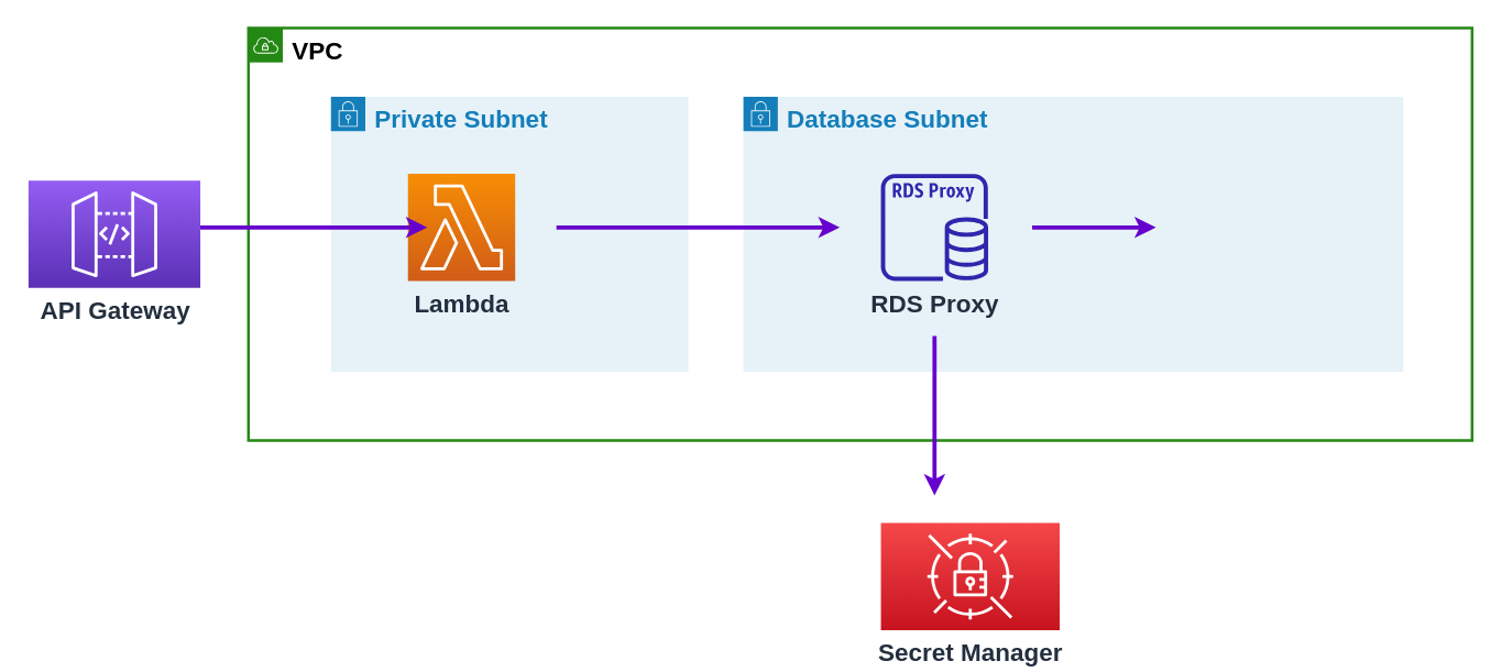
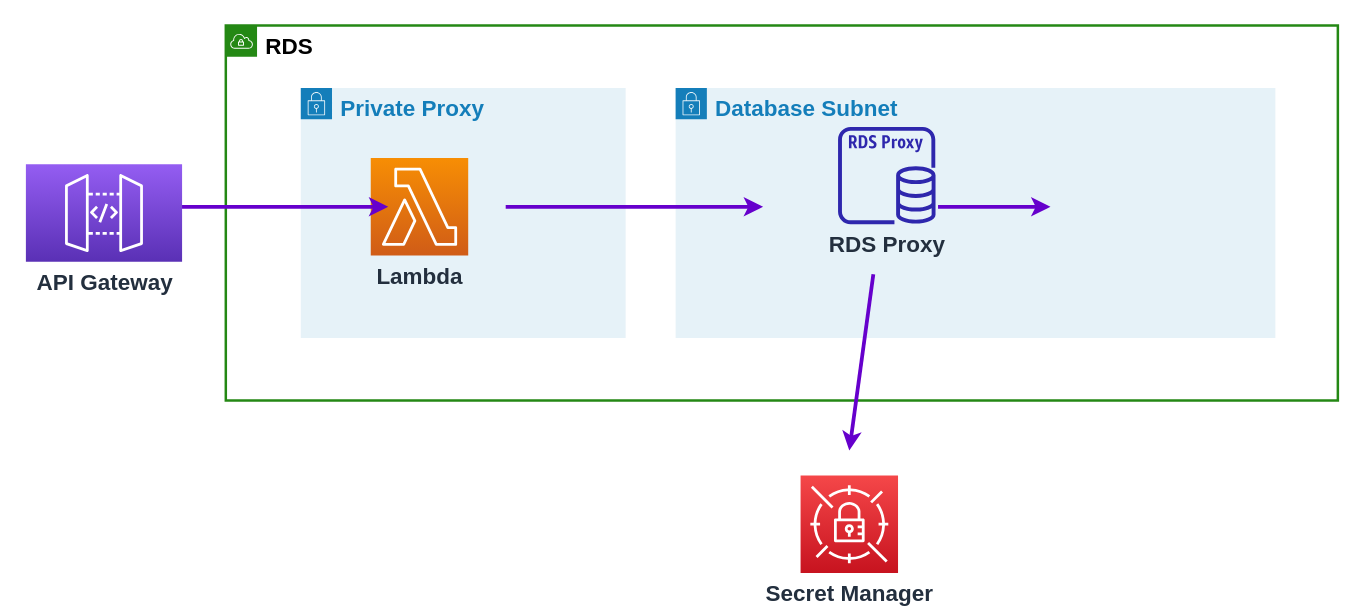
- <mxCell id="2" value="VPC" style="points=[[0,0],[0.25,0],[0.5,0],[0.75,0],[1,0],[1,0.25],[1,0.5],[1,0.75],[1,1],[0.75,1],[0.5,1],[0.25,1],[0,1],[0,0.75],[0,0.5],[0,0.25]];outlineConnect=0;gradientColor=none;html=1;whiteSpace=wrap;fontSize=18;fontStyle=1;container=1;pointerEvents=0;collapsible=0;recursiveResize=0;shape=mxgraph.aws4.group;grIcon=mxgraph.aws4.group_vpc;strokeColor=#248814;fillColor=none;verticalAlign=top;align=left;spacingLeft=30;fontColor=#000000;dashed=0;strokeWidth=2;" parent="1" vertex="1"><mxGeometry y="20" width="890" height="300" as="geometry" x="180" /></mxCell>
+ <mxCell id="2" value="RDS" style="points=[[0,0],[0.25,0],[0.5,0],[0.75,0],[1,0],[1,0.25],[1,0.5],[1,0.75],[1,1],[0.75,1],[0.5,1],[0.25,1],[0,1],[0,0.75],[0,0.5],[0,0.25]];outlineConnect=0;gradientColor=none;html=1;whiteSpace=wrap;fontSize=18;fontStyle=1;container=1;pointerEvents=0;collapsible=0;recursiveResize=0;shape=mxgraph.aws4.group;grIcon=mxgraph.aws4.group_vpc;strokeColor=#248814;fillColor=none;verticalAlign=top;align=left;spacingLeft=30;fontColor=#000000;dashed=0;strokeWidth=2;" parent="1" vertex="1"><mxGeometry y="20" width="890" height="300" as="geometry" x="180" /></mxCell>
- <mxCell id="3" value="Private Subnet" style="points=[[0,0],[0.25,0],[0.5,0],[0.75,0],[1,0],[1,0.25],[1,0.5],[1,0.75],[1,1],[0.75,1],[0.5,1],[0.25,1],[0,1],[0,0.75],[0,0.5],[0,0.25]];outlineConnect=0;gradientColor=none;html=1;whiteSpace=wrap;fontSize=18;fontStyle=1;container=1;pointerEvents=0;collapsible=0;recursiveResize=0;shape=mxgraph.aws4.group;grIcon=mxgraph.aws4.group_security_group;grStroke=0;strokeColor=#147EBA;fillColor=#E6F2F8;verticalAlign=top;align=left;spacingLeft=30;fontColor=#147EBA;dashed=0;" parent="1" vertex="1"><mxGeometry x="240" y="70" width="260" height="200" as="geometry" /></mxCell>
+ <mxCell id="3" value="Private Proxy" style="points=[[0,0],[0.25,0],[0.5,0],[0.75,0],[1,0],[1,0.25],[1,0.5],[1,0.75],[1,1],[0.75,1],[0.5,1],[0.25,1],[0,1],[0,0.75],[0,0.5],[0,0.25]];outlineConnect=0;gradientColor=none;html=1;whiteSpace=wrap;fontSize=18;fontStyle=1;container=1;pointerEvents=0;collapsible=0;recursiveResize=0;shape=mxgraph.aws4.group;grIcon=mxgraph.aws4.group_security_group;grStroke=0;strokeColor=#147EBA;fillColor=#E6F2F8;verticalAlign=top;align=left;spacingLeft=30;fontColor=#147EBA;dashed=0;" parent="1" vertex="1"><mxGeometry x="240" y="70" width="260" height="200" as="geometry" /></mxCell>
- <mxCell id="7" value="RDS Proxy" style="sketch=0;outlineConnect=0;fontColor=#232F3E;gradientColor=none;fillColor=#2E27AD;strokeColor=none;dashed=0;verticalLabelPosition=bottom;verticalAlign=top;align=center;html=1;fontSize=18;fontStyle=1;aspect=fixed;pointerEvents=1;shape=mxgraph.aws4.rds_proxy;" parent="5" vertex="1"><mxGeometry x="100" y="56" width="78" height="78" as="geometry" /></mxCell>
+ <mxCell id="7" value="RDS Proxy" style="sketch=0;outlineConnect=0;fontColor=#232F3E;gradientColor=none;fillColor=#2E27AD;strokeColor=none;dashed=0;verticalLabelPosition=bottom;verticalAlign=top;align=center;html=1;fontSize=18;fontStyle=1;aspect=fixed;pointerEvents=1;shape=mxgraph.aws4.rds_proxy;" parent="5" vertex="1"><mxGeometry x="130" y="31" width="78" height="78" as="geometry" /></mxCell>
- <mxCell id="8" value="Secret Manager" style="sketch=0;points=[[0,0,0],[0.25,0,0],[0.5,0,0],[0.75,0,0],[1,0,0],[0,1,0],[0.25,1,0],[0.5,1,0],[0.75,1,0],[1,1,0],[0,0.25,0],[0,0.5,0],[0,0.75,0],[1,0.25,0],[1,0.5,0],[1,0.75,0]];outlineConnect=0;fontColor=#232F3E;gradientColor=#F54749;gradientDirection=north;fillColor=#C7131F;strokeColor=#ffffff;dashed=0;verticalLabelPosition=bottom;verticalAlign=top;align=center;html=1;fontSize=18;fontStyle=1;aspect=fixed;shape=mxgraph.aws4.resourceIcon;resIcon=mxgraph.aws4.secrets_manager;" parent="1" vertex="1"><mxGeometry x="640" y="380" width="130" height="78" as="geometry" /></mxCell>
+ <mxCell id="8" value="Secret Manager" style="sketch=0;points=[[0,0,0],[0.25,0,0],[0.5,0,0],[0.75,0,0],[1,0,0],[0,1,0],[0.25,1,0],[0.5,1,0],[0.75,1,0],[1,1,0],[0,0.25,0],[0,0.5,0],[0,0.75,0],[1,0.25,0],[1,0.5,0],[1,0.75,0]];outlineConnect=0;fontColor=#232F3E;gradientColor=#F54749;gradientDirection=north;fillColor=#C7131F;strokeColor=#ffffff;dashed=0;verticalLabelPosition=bottom;verticalAlign=top;align=center;html=1;fontSize=18;fontStyle=1;aspect=fixed;shape=mxgraph.aws4.resourceIcon;resIcon=mxgraph.aws4.secrets_manager;" parent="1" vertex="1"><mxGeometry x="640" y="380" width="78" height="78" as="geometry" /></mxCell>
